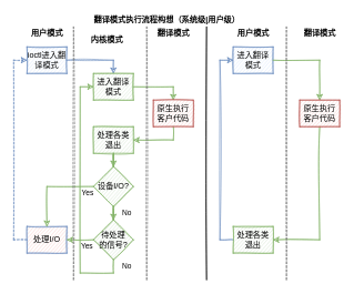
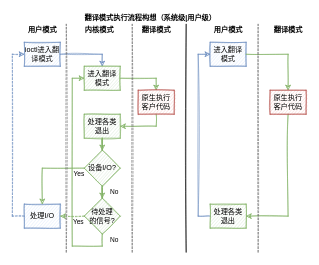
- <mxCell id="21" value="&lt;b&gt;内核模式&lt;/b&gt;" style="text;html=1;align=center;verticalAlign=middle;resizable=0;points=[];autosize=1;strokeColor=none;fillColor=none;sketch=1;" parent="1" vertex="1"><mxGeometry x="130" y="50" width="60" height="20" as="geometry" /></mxCell>
+ <mxCell id="21" value="&lt;b&gt;内核模式&lt;/b&gt;" style="text;html=1;align=center;verticalAlign=middle;resizable=0;points=[];autosize=1;strokeColor=none;fillColor=none;sketch=1;" parent="1" vertex="1"><mxGeometry x="135" y="40" width="60" height="20" as="geometry" /></mxCell>
- <mxCell id="11" value="处理I/O" style="rounded=0;whiteSpace=wrap;html=1;fillColor=#f8cecc;strokeColor=#6c8ebf;sketch=1;" parent="1" vertex="1"><mxGeometry x="40" y="340" width="60" height="40" as="geometry" /></mxCell>
+ <mxCell id="11" value="处理I/O" style="rounded=0;whiteSpace=wrap;html=1;fillColor=#dae8fc;strokeColor=#6c8ebf;sketch=1;" parent="1" vertex="1"><mxGeometry x="40" y="340" width="60" height="40" as="geometry" /></mxCell>
- <mxCell id="16" value="Yes" style="edgeStyle=orthogonalEdgeStyle;rounded=0;orthogonalLoop=1;jettySize=auto;html=1;fillColor=#d5e8d4;strokeColor=#82b366;sketch=1;" parent="1" source="17" target="11" edge="1"><mxGeometry x="-0.5" y="10" relative="1" as="geometry"><mxPoint as="offset" /></mxGeometry></mxCell>
+ <mxCell id="16" value="Yes" style="edgeStyle=orthogonalEdgeStyle;rounded=0;orthogonalLoop=1;jettySize=auto;html=1;fillColor=#d5e8d4;strokeColor=#82b366;sketch=1;dashed=1;" parent="1" source="17" target="11" edge="1"><mxGeometry x="-0.5" y="10" relative="1" as="geometry"><mxPoint as="offset" /></mxGeometry></mxCell>
